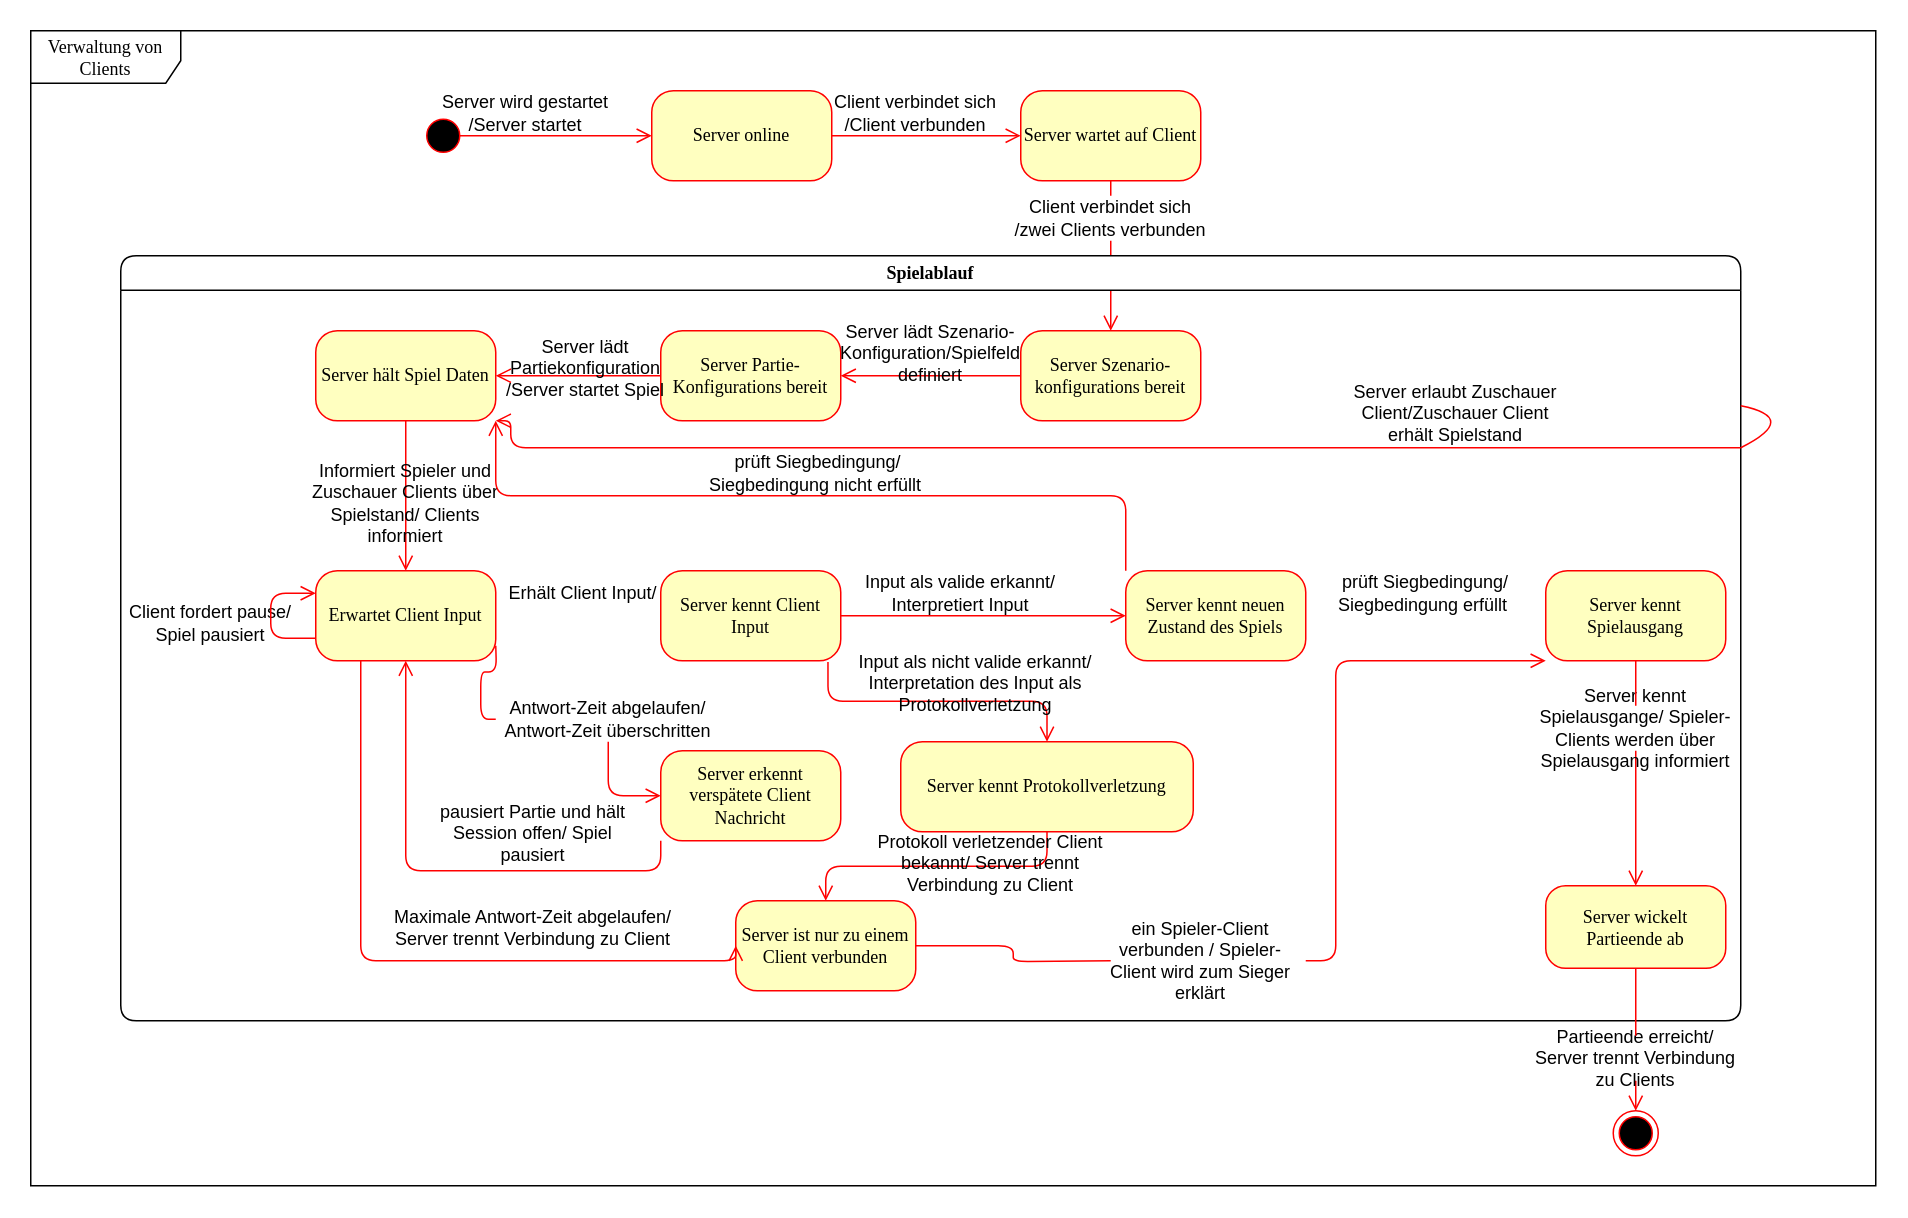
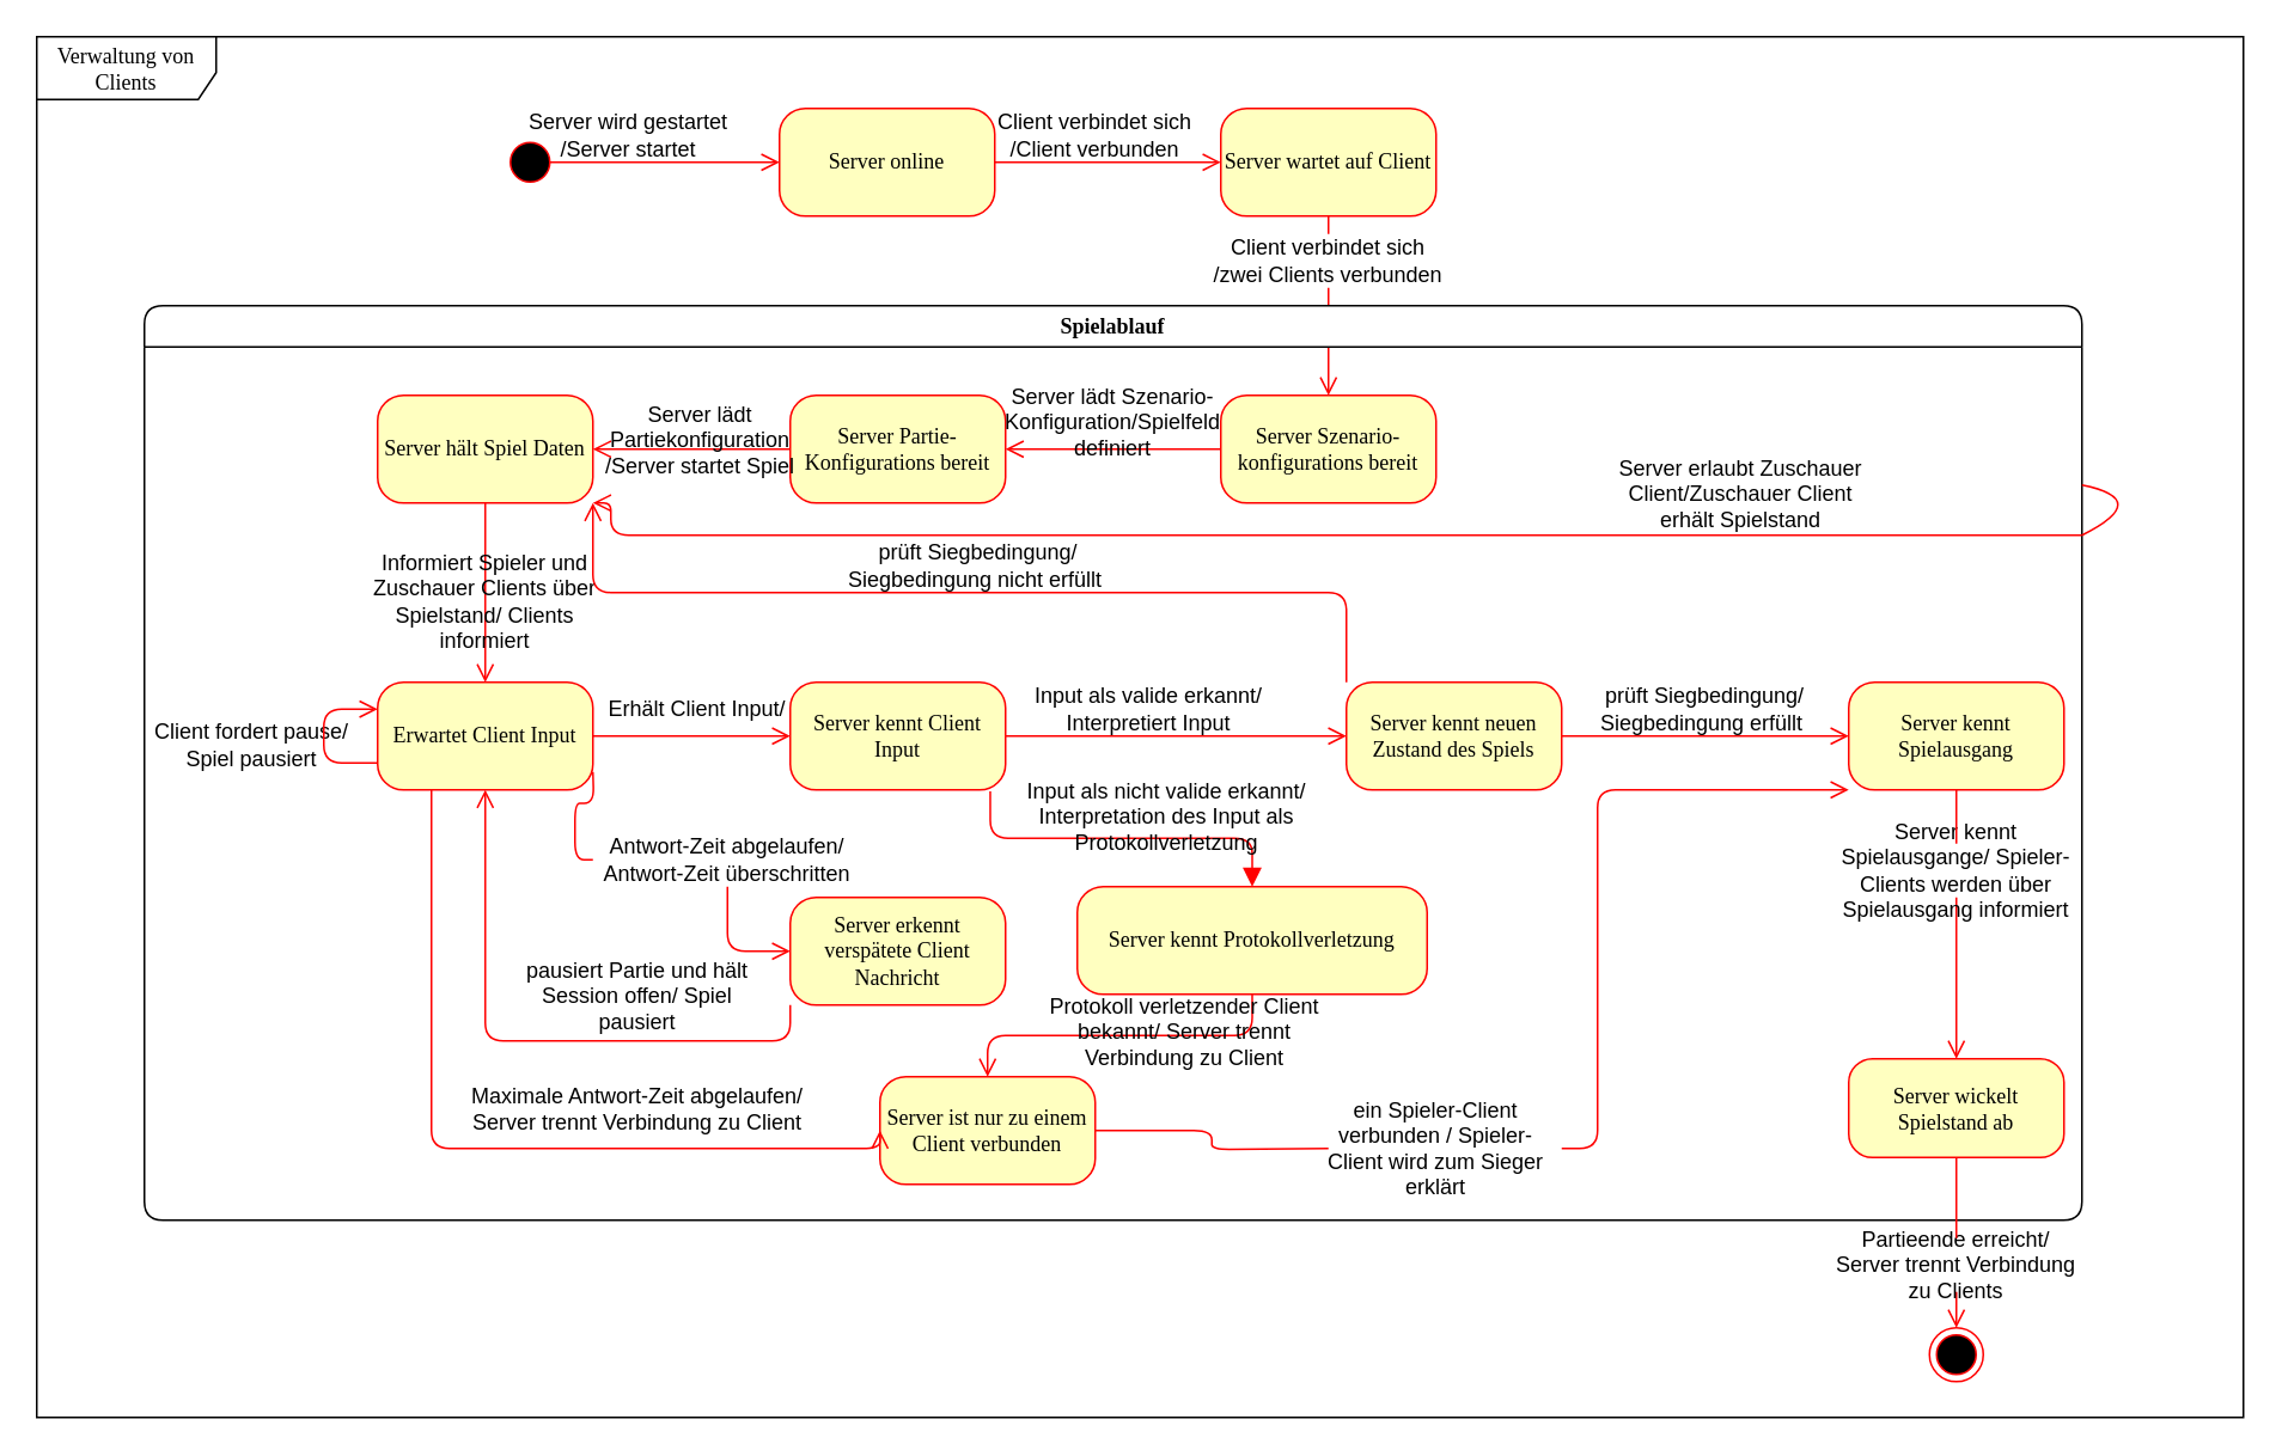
+ <mxCell id="21" style="edgeStyle=orthogonalEdgeStyle;html=1;exitX=1;exitY=0.5;entryX=0;entryY=0.5;labelBackgroundColor=none;endArrow=open;endSize=8;strokeColor=#ff0000;fontFamily=Verdana;fontSize=12;align=left;exitDx=0;exitDy=0;entryDx=0;entryDy=0;" parent="1" source="18" target="20" edge="1"><mxGeometry relative="1" as="geometry"><mxPoint x="440" y="280" as="sourcePoint" /><mxPoint x="600" y="280" as="targetPoint" /><Array as="points"><mxPoint x="400" y="410" /><mxPoint x="400" y="410" /></Array></mxGeometry></mxCell>
+ <mxCell id="33" style="edgeStyle=orthogonalEdgeStyle;html=1;exitX=1;exitY=0.5;labelBackgroundColor=none;endArrow=open;endSize=8;strokeColor=#ff0000;fontFamily=Verdana;fontSize=12;align=left;exitDx=0;exitDy=0;entryX=0;entryY=0.5;entryDx=0;entryDy=0;" parent="1" source="32" target="35" edge="1"><mxGeometry relative="1" as="geometry"><mxPoint x="880" y="409.17" as="sourcePoint" /><mxPoint x="1040" y="409" as="targetPoint" /></mxGeometry></mxCell>
- <mxCell id="30" style="edgeStyle=orthogonalEdgeStyle;html=1;exitX=0.929;exitY=1.014;entryX=0.5;entryY=0;labelBackgroundColor=none;endArrow=open;endSize=8;strokeColor=#ff0000;fontFamily=Verdana;fontSize=12;align=left;exitDx=0;exitDy=0;entryDx=0;entryDy=0;exitPerimeter=0;" parent="1" source="20" target="31" edge="1"><mxGeometry relative="1" as="geometry"><mxPoint x="570" y="460.91" as="sourcePoint" /><mxPoint x="750" y="460.04" as="targetPoint" /></mxGeometry></mxCell>
+ <mxCell id="30" style="edgeStyle=orthogonalEdgeStyle;html=1;exitX=0.929;exitY=1.014;entryX=0.5;entryY=0;labelBackgroundColor=none;endArrow=block;endSize=8;strokeColor=#ff0000;fontFamily=Verdana;fontSize=12;align=left;exitDx=0;exitDy=0;entryDx=0;entryDy=0;exitPerimeter=0;" parent="1" source="20" target="31" edge="1"><mxGeometry relative="1" as="geometry"><mxPoint x="570" y="460.91" as="sourcePoint" /><mxPoint x="750" y="460.04" as="targetPoint" /></mxGeometry></mxCell>
- <mxCell id="39" value="Server wickelt Partieende ab" style="rounded=1;whiteSpace=wrap;html=1;arcSize=24;fillColor=#ffffc0;strokeColor=#ff0000;shadow=0;comic=0;labelBackgroundColor=none;fontFamily=Verdana;fontSize=12;fontColor=#000000;align=center;" parent="38" vertex="1"><mxGeometry x="950" y="420" width="120" height="55" as="geometry" /></mxCell>
+ <mxCell id="39" value="Server wickelt Spielstand ab" style="rounded=1;whiteSpace=wrap;html=1;arcSize=24;fillColor=#ffffc0;strokeColor=#ff0000;shadow=0;comic=0;labelBackgroundColor=none;fontFamily=Verdana;fontSize=12;fontColor=#000000;align=center;" parent="38" vertex="1"><mxGeometry x="950" y="420" width="120" height="55" as="geometry" /></mxCell>
